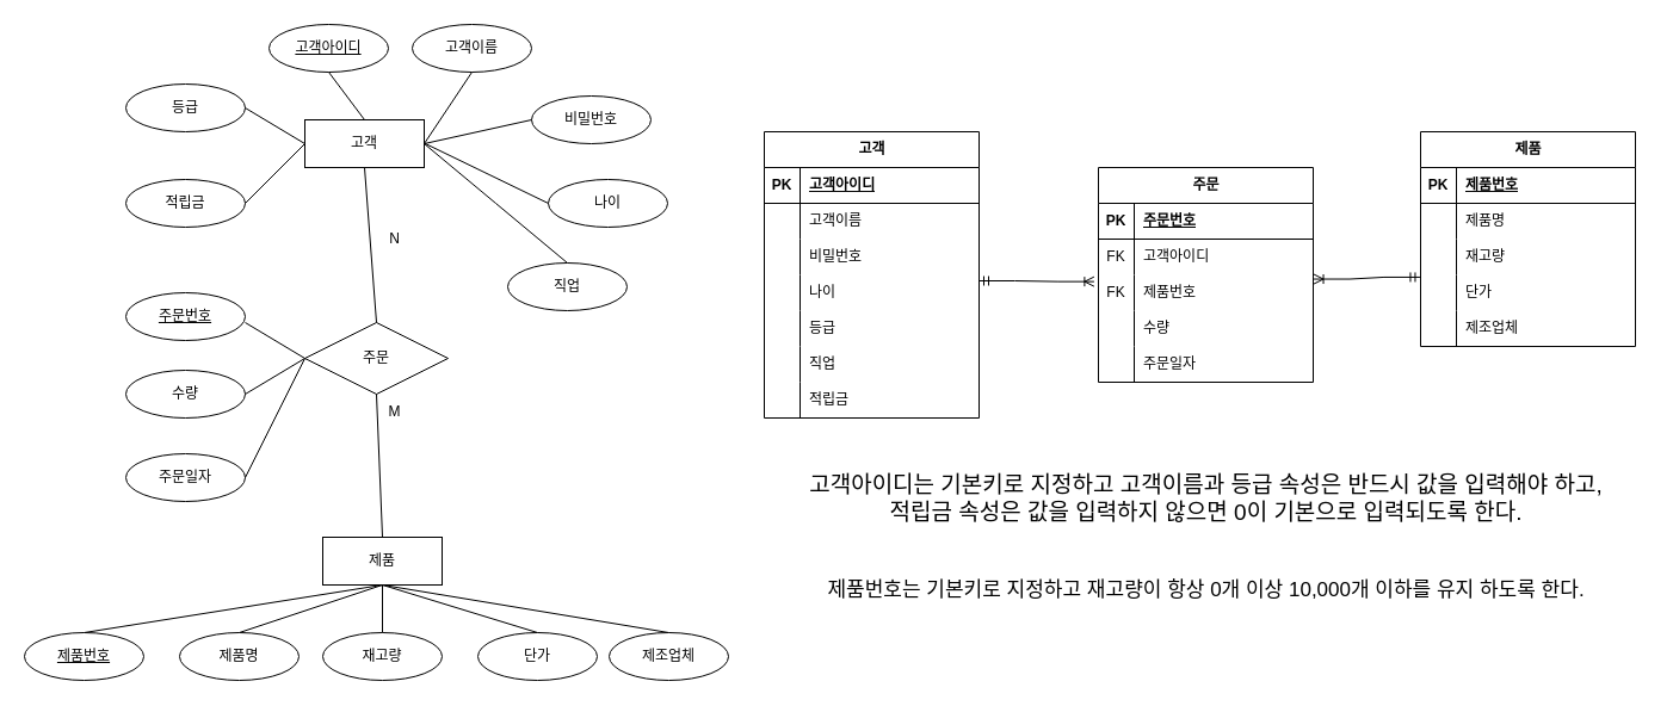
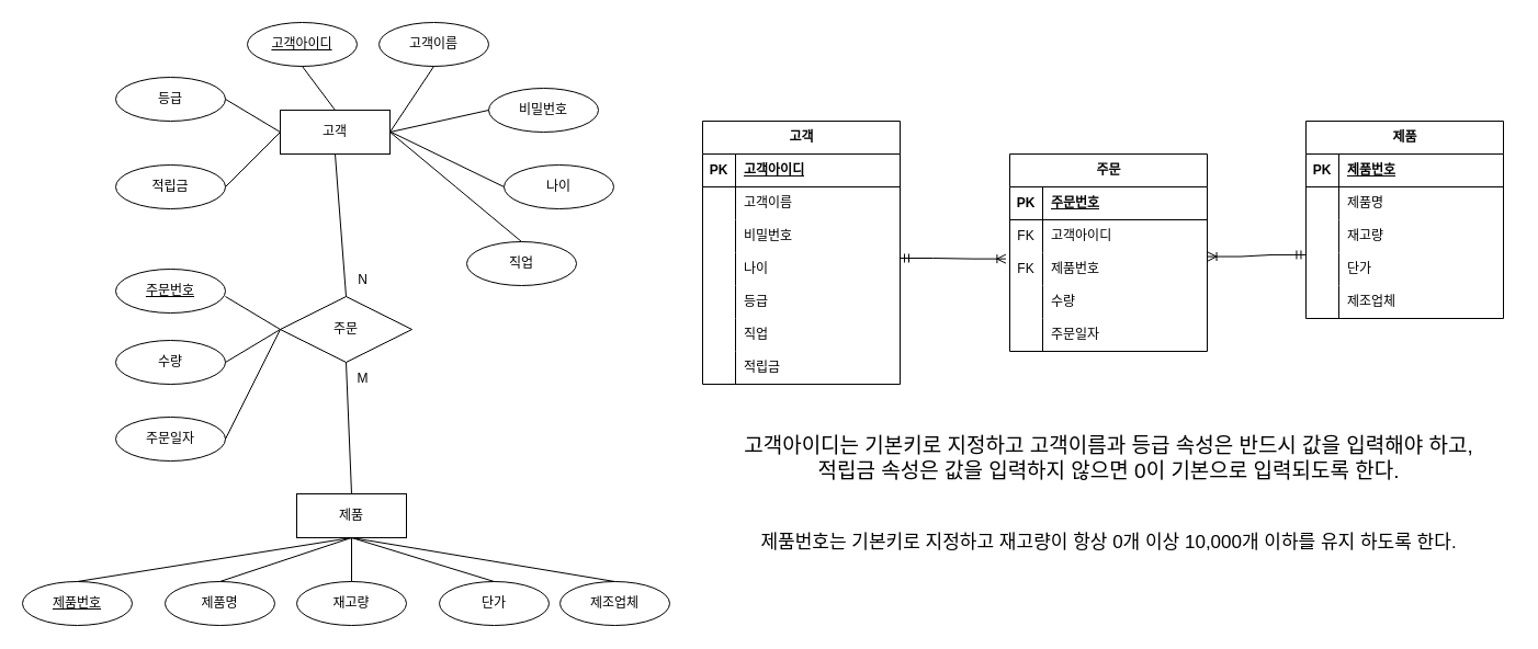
- <mxCell id="37" value="N" style="text;html=1;align=center;verticalAlign=middle;resizable=0;points=[];autosize=1;strokeColor=none;fillColor=none;" vertex="1" parent="1"><mxGeometry x="315" y="185" width="30" height="30" as="geometry" /></mxCell>
+ <mxCell id="37" value="N" style="text;html=1;align=center;verticalAlign=middle;resizable=0;points=[];autosize=1;strokeColor=none;fillColor=none;" vertex="1" parent="1"><mxGeometry x="315" y="240" width="30" height="30" as="geometry" /></mxCell>
